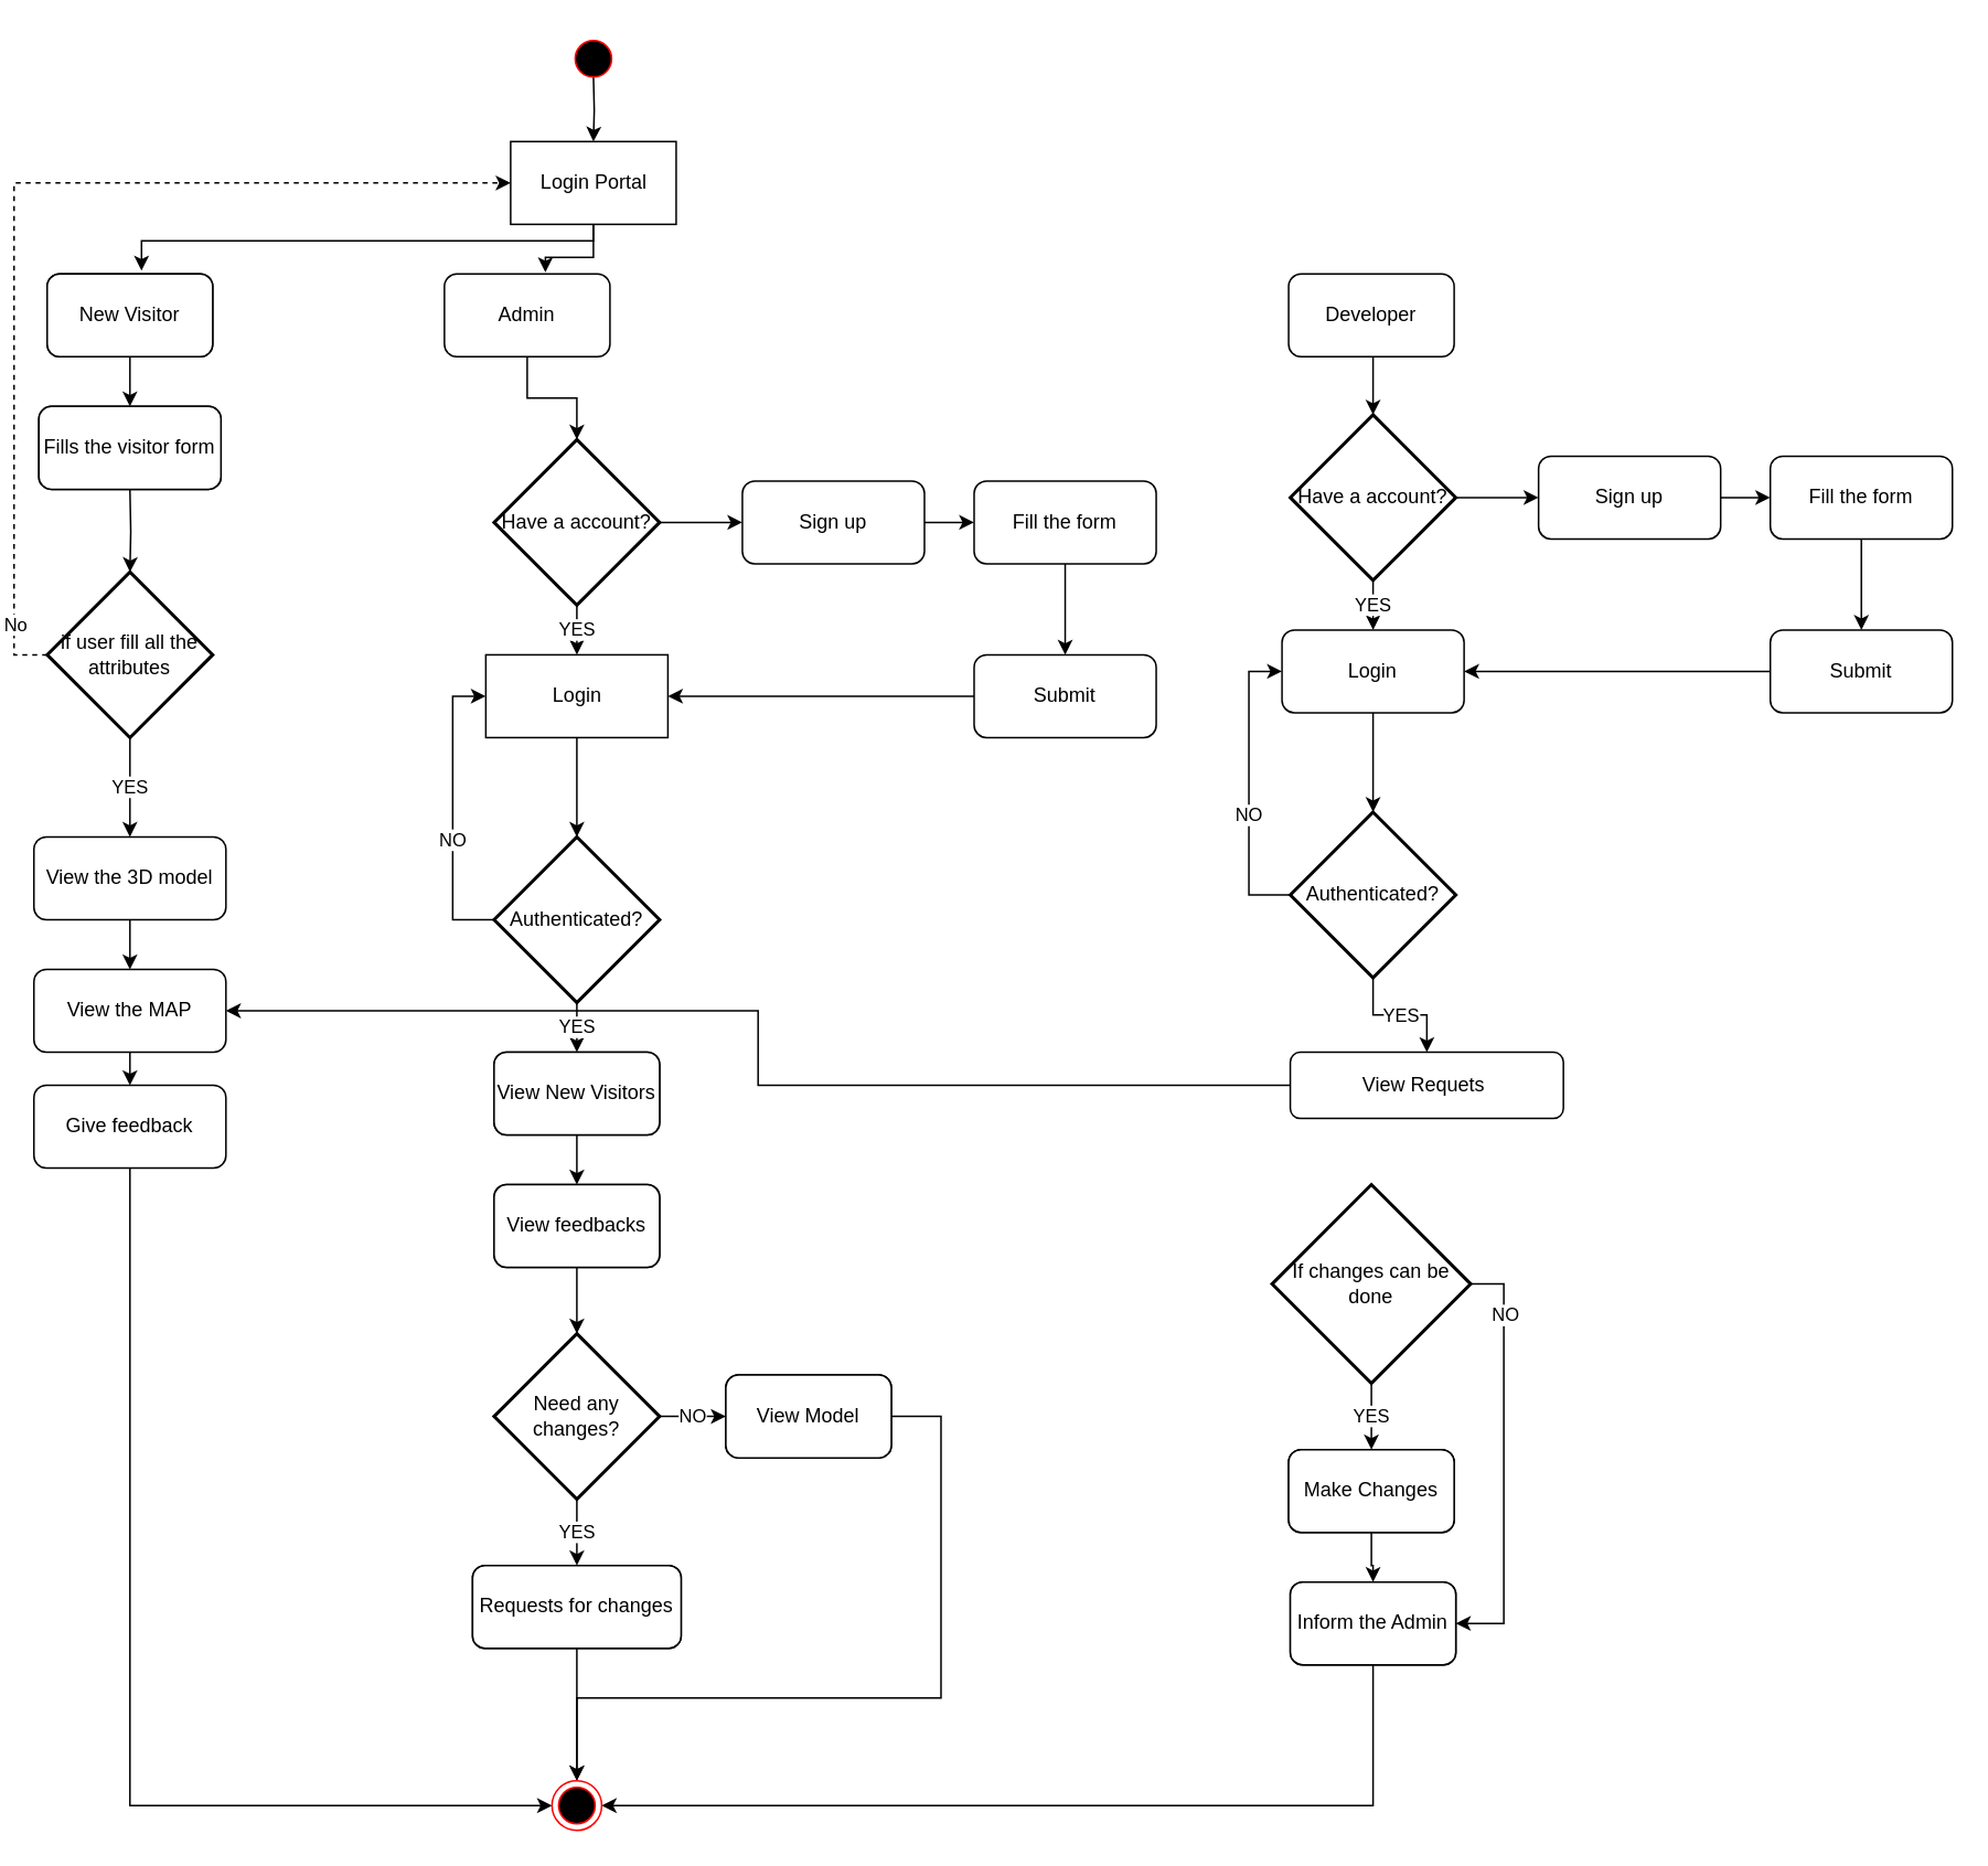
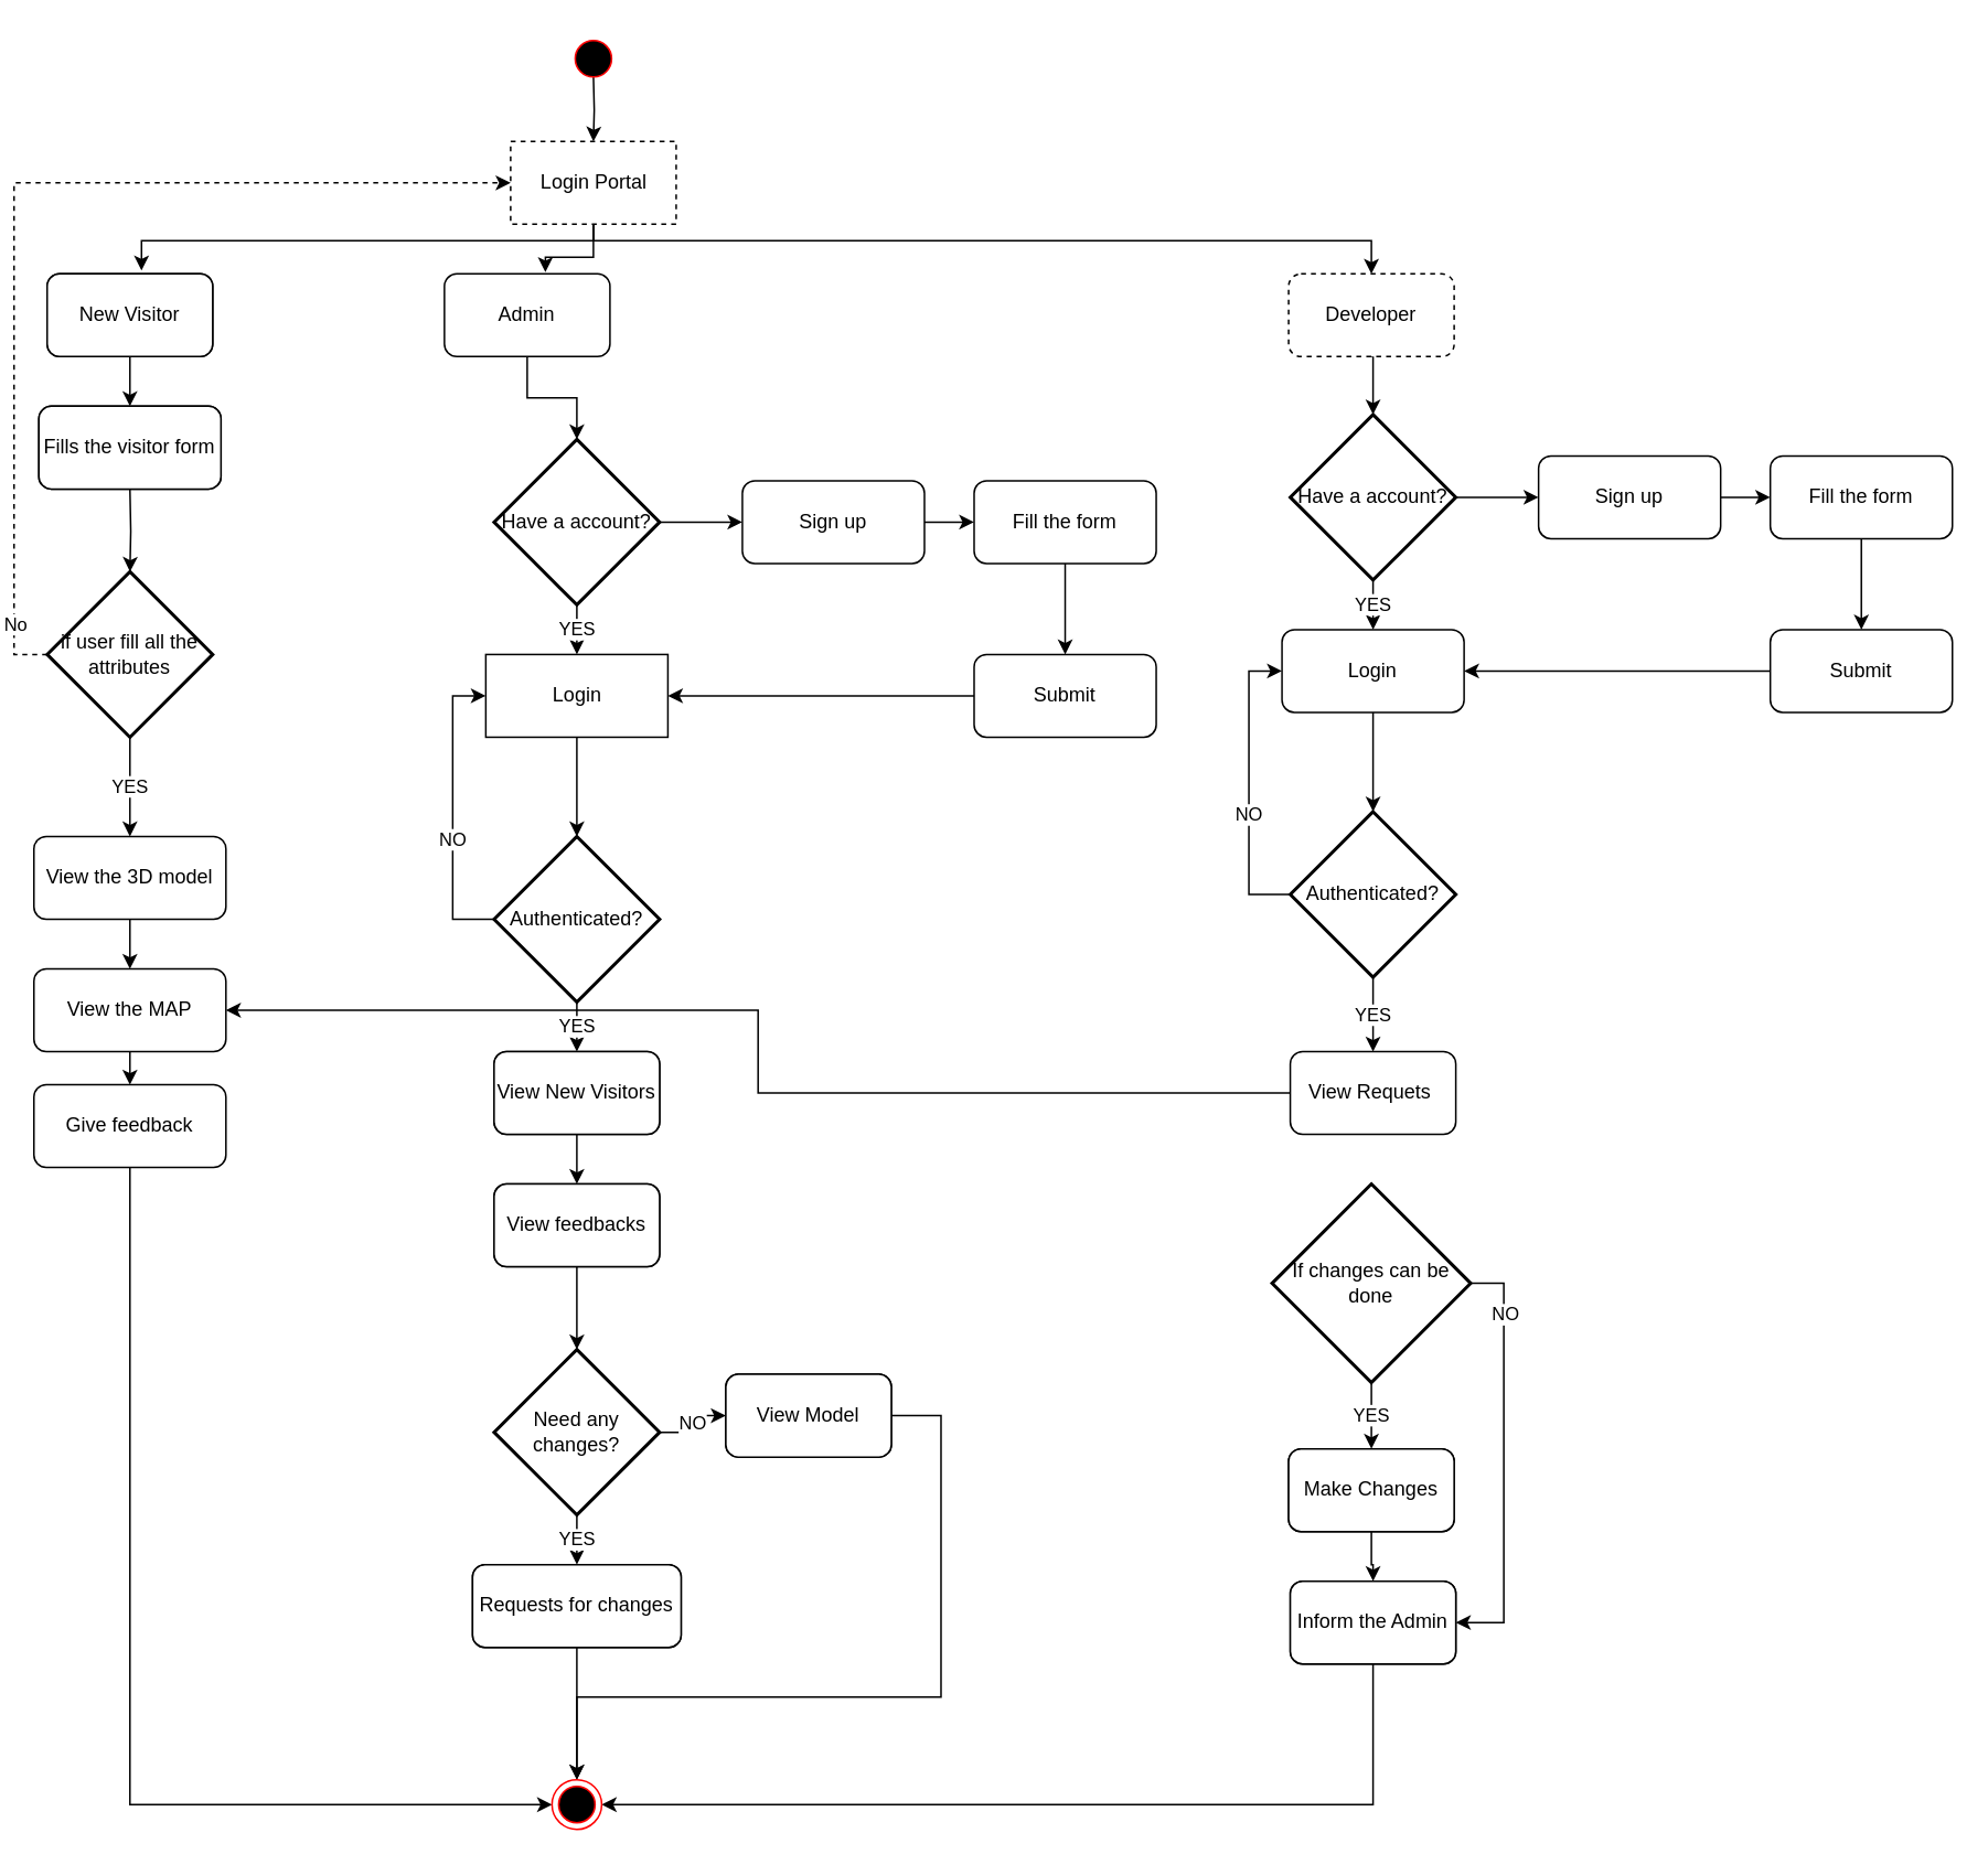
- <mxCell id="13" value="Login Portal" style="html=1;dashed=0;whitespace=wrap;" vertex="1" parent="1"><mxGeometry x="308" y="85" width="100" height="50" as="geometry" /></mxCell>
+ <mxCell id="13" value="Login Portal" style="html=1;dashed=1;whitespace=wrap;" vertex="1" parent="1"><mxGeometry x="308" y="85" width="100" height="50" as="geometry" /></mxCell>
+ <mxCell id="12" style="edgeStyle=orthogonalEdgeStyle;rounded=0;orthogonalLoop=1;jettySize=auto;html=1;exitX=0.5;exitY=1;exitDx=0;exitDy=0;entryX=0.5;entryY=0;entryDx=0;entryDy=0;" edge="1" parent="1" source="13" target="23"><mxGeometry relative="1" as="geometry"><Array as="points"><mxPoint x="358" y="145" /><mxPoint x="828" y="145" /></Array></mxGeometry></mxCell>
- <mxCell id="23" value="Developer" style="rounded=1;whiteSpace=wrap;html=1;dashed=0;fontFamily=Helvetica;fontSize=12;fontColor=default;align=center;strokeColor=default;fillColor=default;" vertex="1" parent="1"><mxGeometry x="778" y="165" width="100" height="50" as="geometry" /></mxCell>
+ <mxCell id="23" value="Developer" style="rounded=1;whiteSpace=wrap;html=1;dashed=1;fontFamily=Helvetica;fontSize=12;fontColor=default;align=center;strokeColor=default;fillColor=default;" vertex="1" parent="1"><mxGeometry x="778" y="165" width="100" height="50" as="geometry" /></mxCell>
- <mxCell id="68" value="View Requets&amp;nbsp;" style="rounded=1;whiteSpace=wrap;html=1;dashed=0;fontFamily=Helvetica;fontSize=12;fontColor=default;align=center;strokeColor=default;fillColor=default;" vertex="1" parent="1"><mxGeometry x="779" y="635" width="165" height="40" as="geometry" /></mxCell>
+ <mxCell id="68" value="View Requets&amp;nbsp;" style="rounded=1;whiteSpace=wrap;html=1;dashed=0;fontFamily=Helvetica;fontSize=12;fontColor=default;align=center;strokeColor=default;fillColor=default;" vertex="1" parent="1"><mxGeometry x="779" y="635" width="100" height="50" as="geometry" /></mxCell>
- <mxCell id="47" value="&lt;span style=&quot;&quot;&gt;Need any changes?&lt;/span&gt;" style="strokeWidth=2;html=1;shape=mxgraph.flowchart.decision;whiteSpace=wrap;" vertex="1" parent="1"><mxGeometry x="298" y="805" width="100" height="100" as="geometry" /></mxCell>
+ <mxCell id="47" value="&lt;span style=&quot;&quot;&gt;Need any changes?&lt;/span&gt;" style="strokeWidth=2;html=1;shape=mxgraph.flowchart.decision;whiteSpace=wrap;" vertex="1" parent="1"><mxGeometry x="298" y="815" width="100" height="100" as="geometry" /></mxCell>
